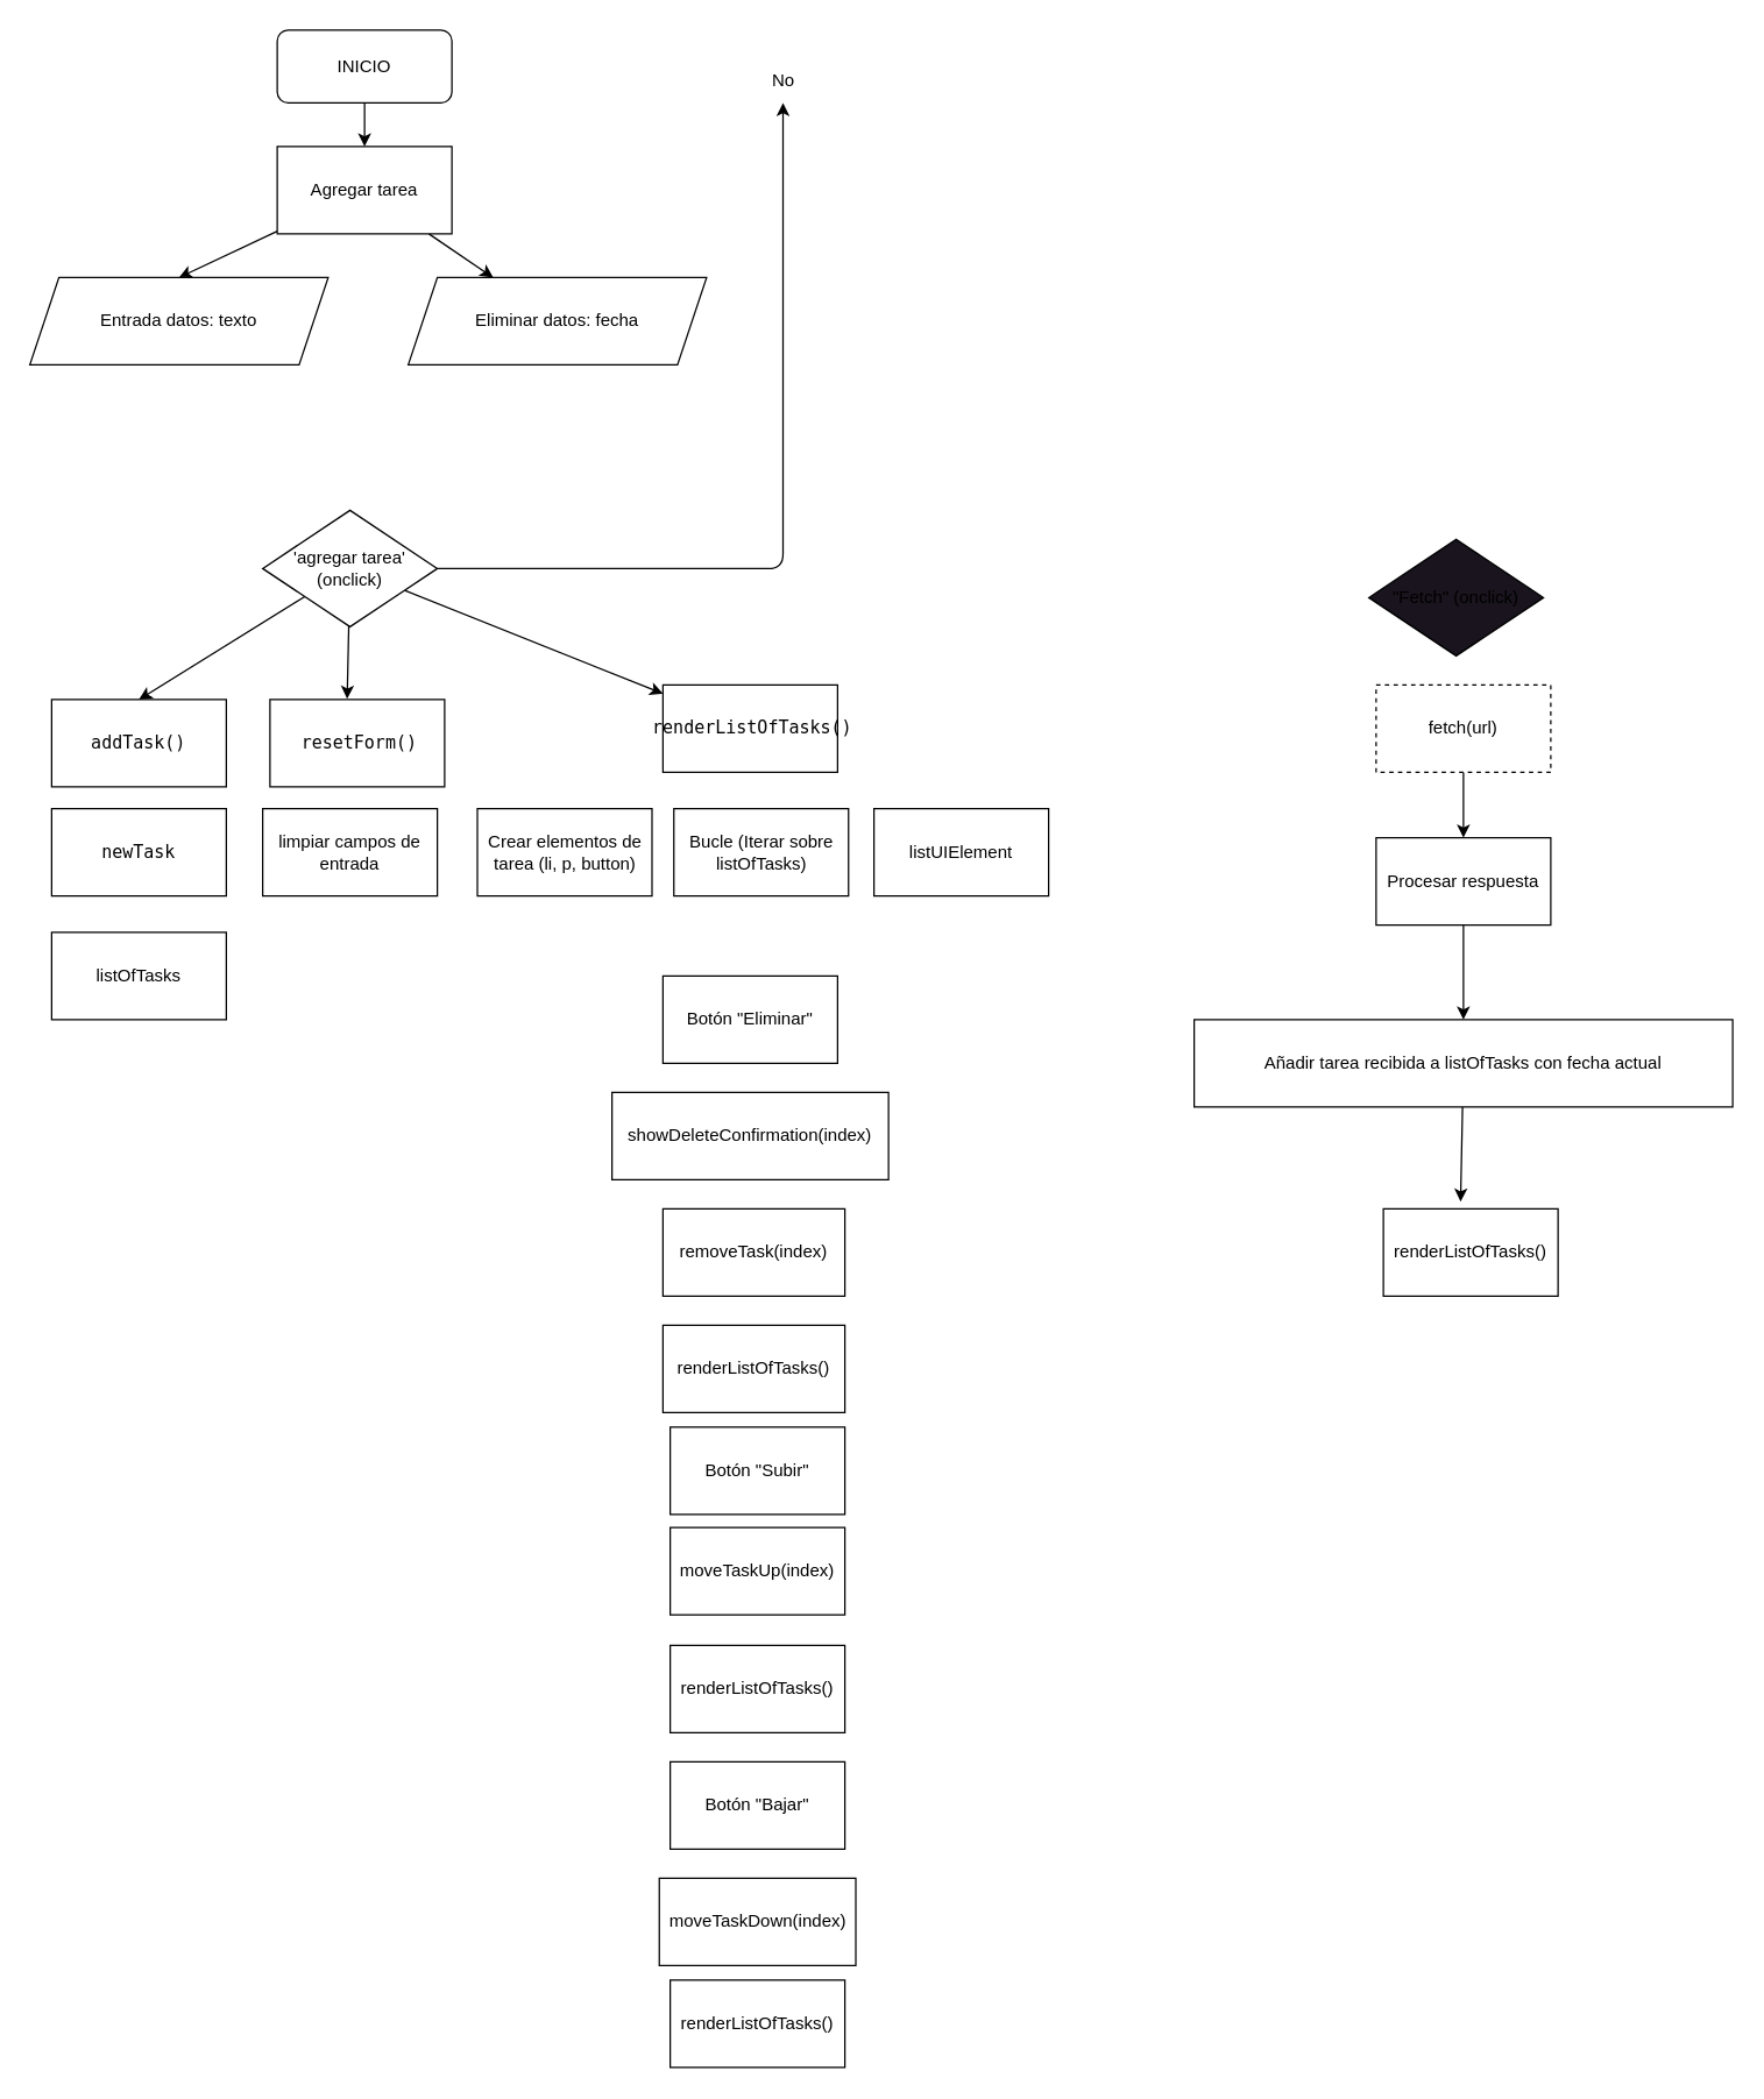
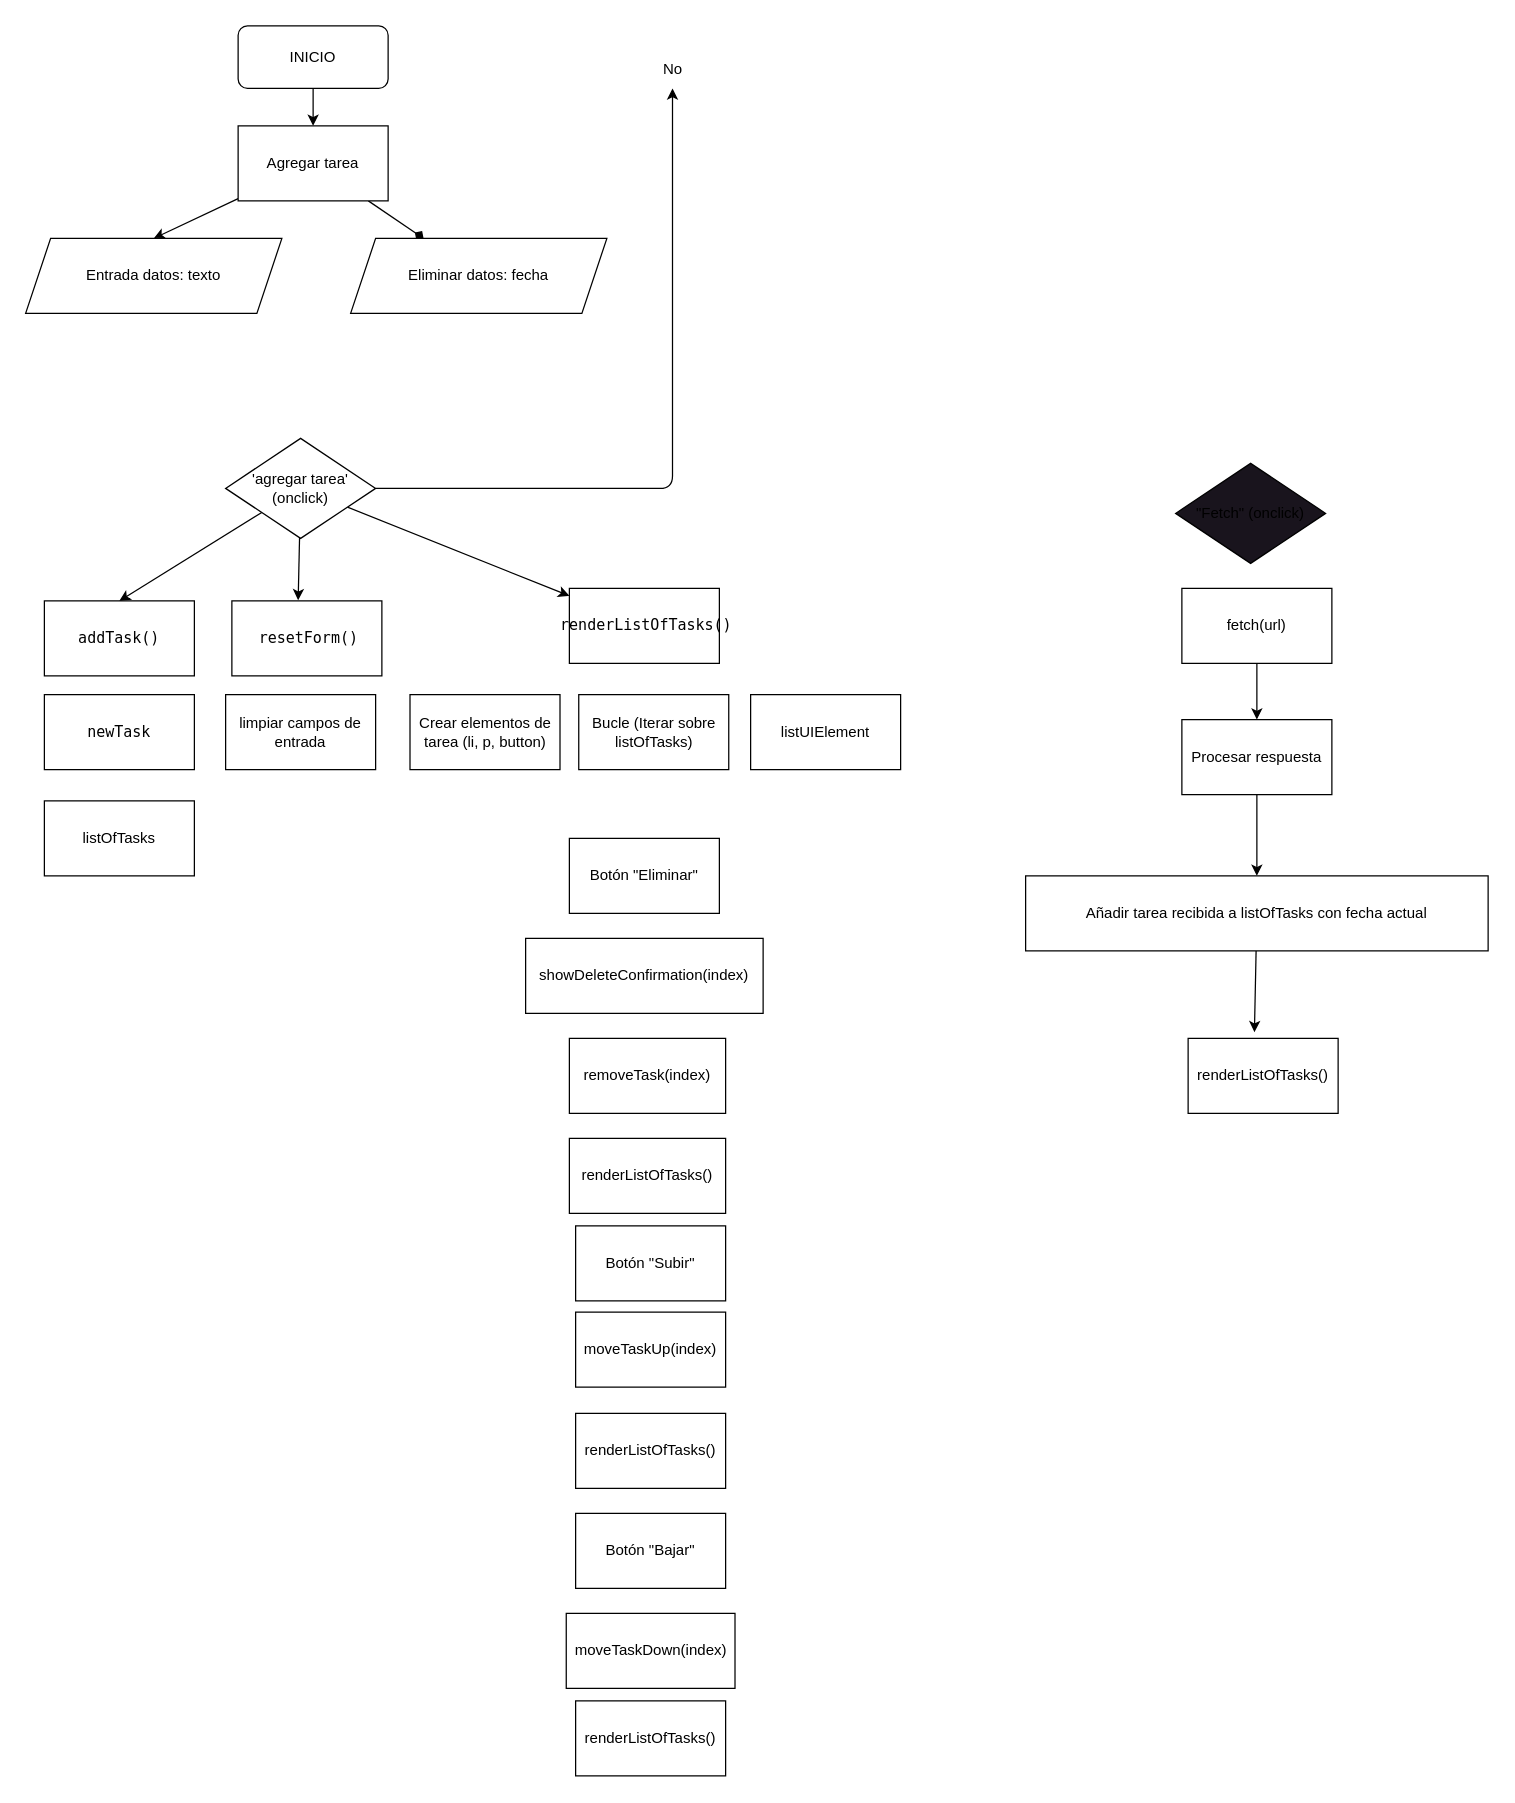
- <mxCell id="7" style="edgeStyle=none;html=1;" parent="1" source="8" target="40" edge="1"><mxGeometry relative="1" as="geometry" /></mxCell>
+ <mxCell id="7" style="edgeStyle=none;html=1;endArrow=diamond;" parent="1" source="8" target="40" edge="1"><mxGeometry relative="1" as="geometry" /></mxCell>
- <mxCell id="34" value="fetch(url)" style="rounded=0;whiteSpace=wrap;html=1;dashed=1;" parent="1" vertex="1"><mxGeometry x="945" y="470" width="120" height="60" as="geometry" /></mxCell>
+ <mxCell id="34" value="fetch(url)" style="rounded=0;whiteSpace=wrap;html=1;" parent="1" vertex="1"><mxGeometry x="945" y="470" width="120" height="60" as="geometry" /></mxCell>
